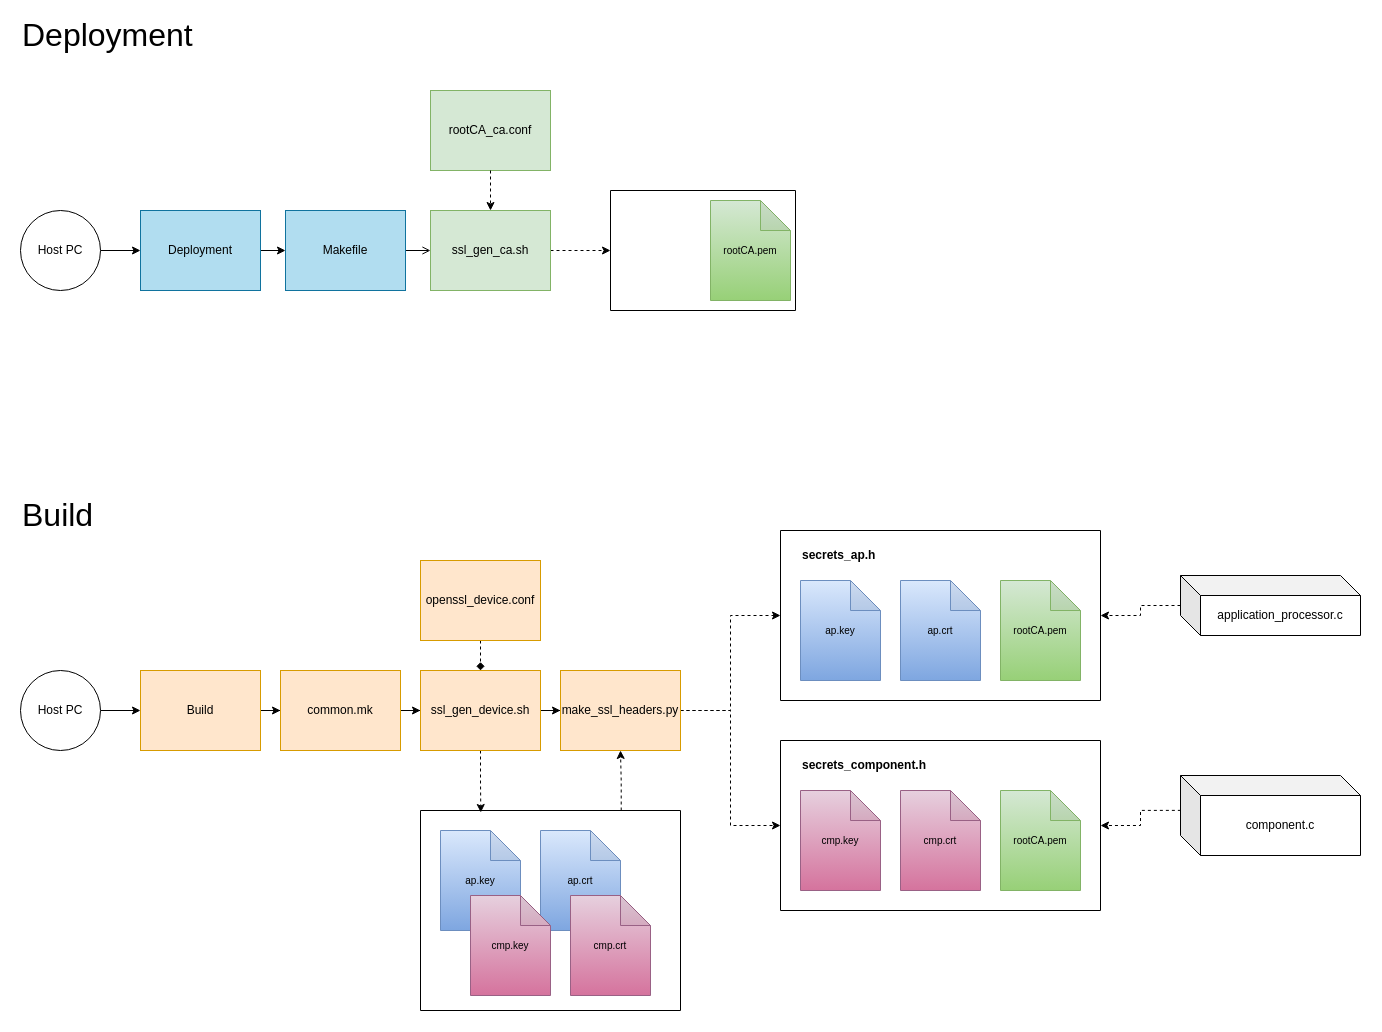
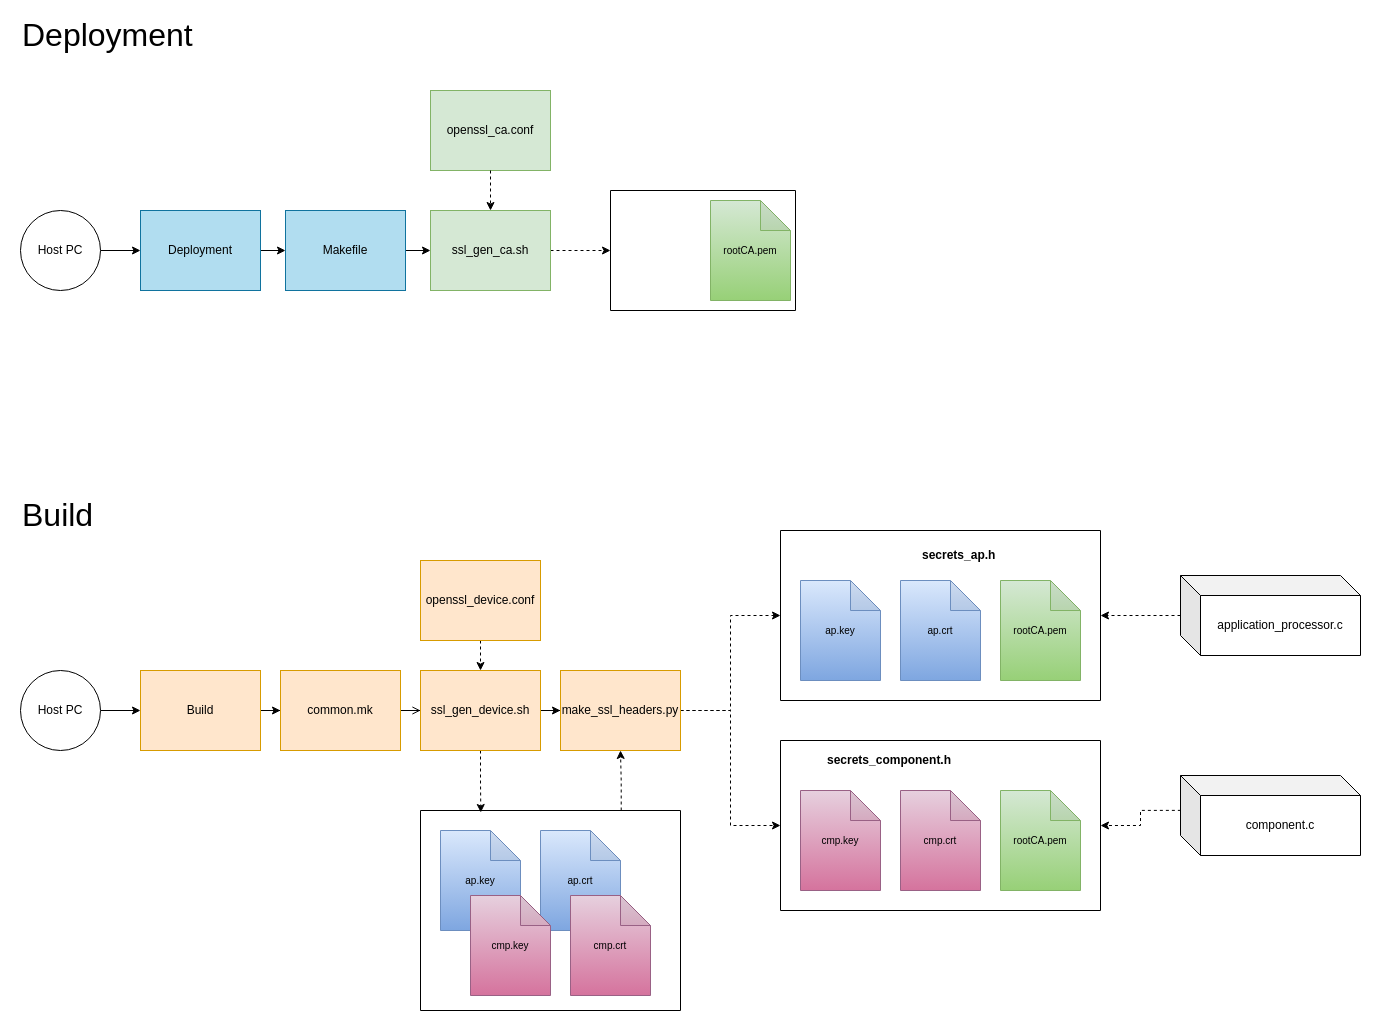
- <mxCell id="19" value="rootCA_ca.conf" style="whiteSpace=wrap;html=1;fillColor=#d5e8d4;strokeColor=#82b366;" parent="1" vertex="1"><mxGeometry x="430" y="90" width="120" height="80" as="geometry" /></mxCell>
+ <mxCell id="19" value="openssl_ca.conf" style="whiteSpace=wrap;html=1;fillColor=#d5e8d4;strokeColor=#82b366;" parent="1" vertex="1"><mxGeometry x="430" y="90" width="120" height="80" as="geometry" /></mxCell>
- <mxCell id="11" value="" style="edgeStyle=orthogonalEdgeStyle;rounded=0;orthogonalLoop=1;jettySize=auto;html=1;endArrow=open;" parent="1" source="13" target="14" edge="1"><mxGeometry relative="1" as="geometry" /></mxCell>
+ <mxCell id="11" value="" style="edgeStyle=orthogonalEdgeStyle;rounded=0;orthogonalLoop=1;jettySize=auto;html=1;" parent="1" source="13" target="14" edge="1"><mxGeometry relative="1" as="geometry" /></mxCell>
- <mxCell id="5" value="secrets_ap.h" style="text;html=1;align=left;verticalAlign=middle;resizable=0;points=[];autosize=1;strokeColor=none;fillColor=none;fontStyle=1" parent="4" vertex="1"><mxGeometry x="20" y="10" width="100" height="30" as="geometry" /></mxCell>
+ <mxCell id="5" value="secrets_ap.h" style="text;html=1;align=left;verticalAlign=middle;resizable=0;points=[];autosize=1;strokeColor=none;fillColor=none;fontStyle=1" parent="4" vertex="1"><mxGeometry x="140" y="10" width="100" height="30" as="geometry" /></mxCell>
- <mxCell id="16" value="application_processor.c" style="shape=cube;whiteSpace=wrap;html=1;boundedLbl=1;backgroundOutline=1;darkOpacity=0.05;darkOpacity2=0.1;" parent="1" vertex="1"><mxGeometry x="1180" y="575" width="180" height="60" as="geometry" /></mxCell>
+ <mxCell id="16" value="application_processor.c" style="shape=cube;whiteSpace=wrap;html=1;boundedLbl=1;backgroundOutline=1;darkOpacity=0.05;darkOpacity2=0.1;" parent="1" vertex="1"><mxGeometry x="1180" y="575" width="180" height="80" as="geometry" /></mxCell>
- <mxCell id="30" style="edgeStyle=orthogonalEdgeStyle;rounded=0;orthogonalLoop=1;jettySize=auto;html=1;exitX=0.5;exitY=1;exitDx=0;exitDy=0;entryX=0.5;entryY=0;entryDx=0;entryDy=0;dashed=1;endArrow=diamond;" edge="1" parent="1" source="31" target="29"><mxGeometry relative="1" as="geometry" /></mxCell>
+ <mxCell id="30" style="edgeStyle=orthogonalEdgeStyle;rounded=0;orthogonalLoop=1;jettySize=auto;html=1;exitX=0.5;exitY=1;exitDx=0;exitDy=0;entryX=0.5;entryY=0;entryDx=0;entryDy=0;dashed=1;" edge="1" parent="1" source="31" target="29"><mxGeometry relative="1" as="geometry" /></mxCell>
- <mxCell id="25" value="" style="edgeStyle=orthogonalEdgeStyle;rounded=0;orthogonalLoop=1;jettySize=auto;html=1;" edge="1" parent="1" source="26" target="29"><mxGeometry relative="1" as="geometry" /></mxCell>
+ <mxCell id="25" value="" style="edgeStyle=orthogonalEdgeStyle;rounded=0;orthogonalLoop=1;jettySize=auto;html=1;endArrow=open;" edge="1" parent="1" source="26" target="29"><mxGeometry relative="1" as="geometry" /></mxCell>
- <mxCell id="42" value="secrets_component.h" style="text;html=1;align=left;verticalAlign=middle;resizable=0;points=[];autosize=1;strokeColor=none;fillColor=none;fontStyle=1" vertex="1" parent="41"><mxGeometry x="20" y="10" width="140" height="30" as="geometry" /></mxCell>
+ <mxCell id="42" value="secrets_component.h" style="text;html=1;align=left;verticalAlign=middle;resizable=0;points=[];autosize=1;strokeColor=none;fillColor=none;fontStyle=1" vertex="1" parent="41"><mxGeometry x="45" y="5" width="140" height="30" as="geometry" /></mxCell>
